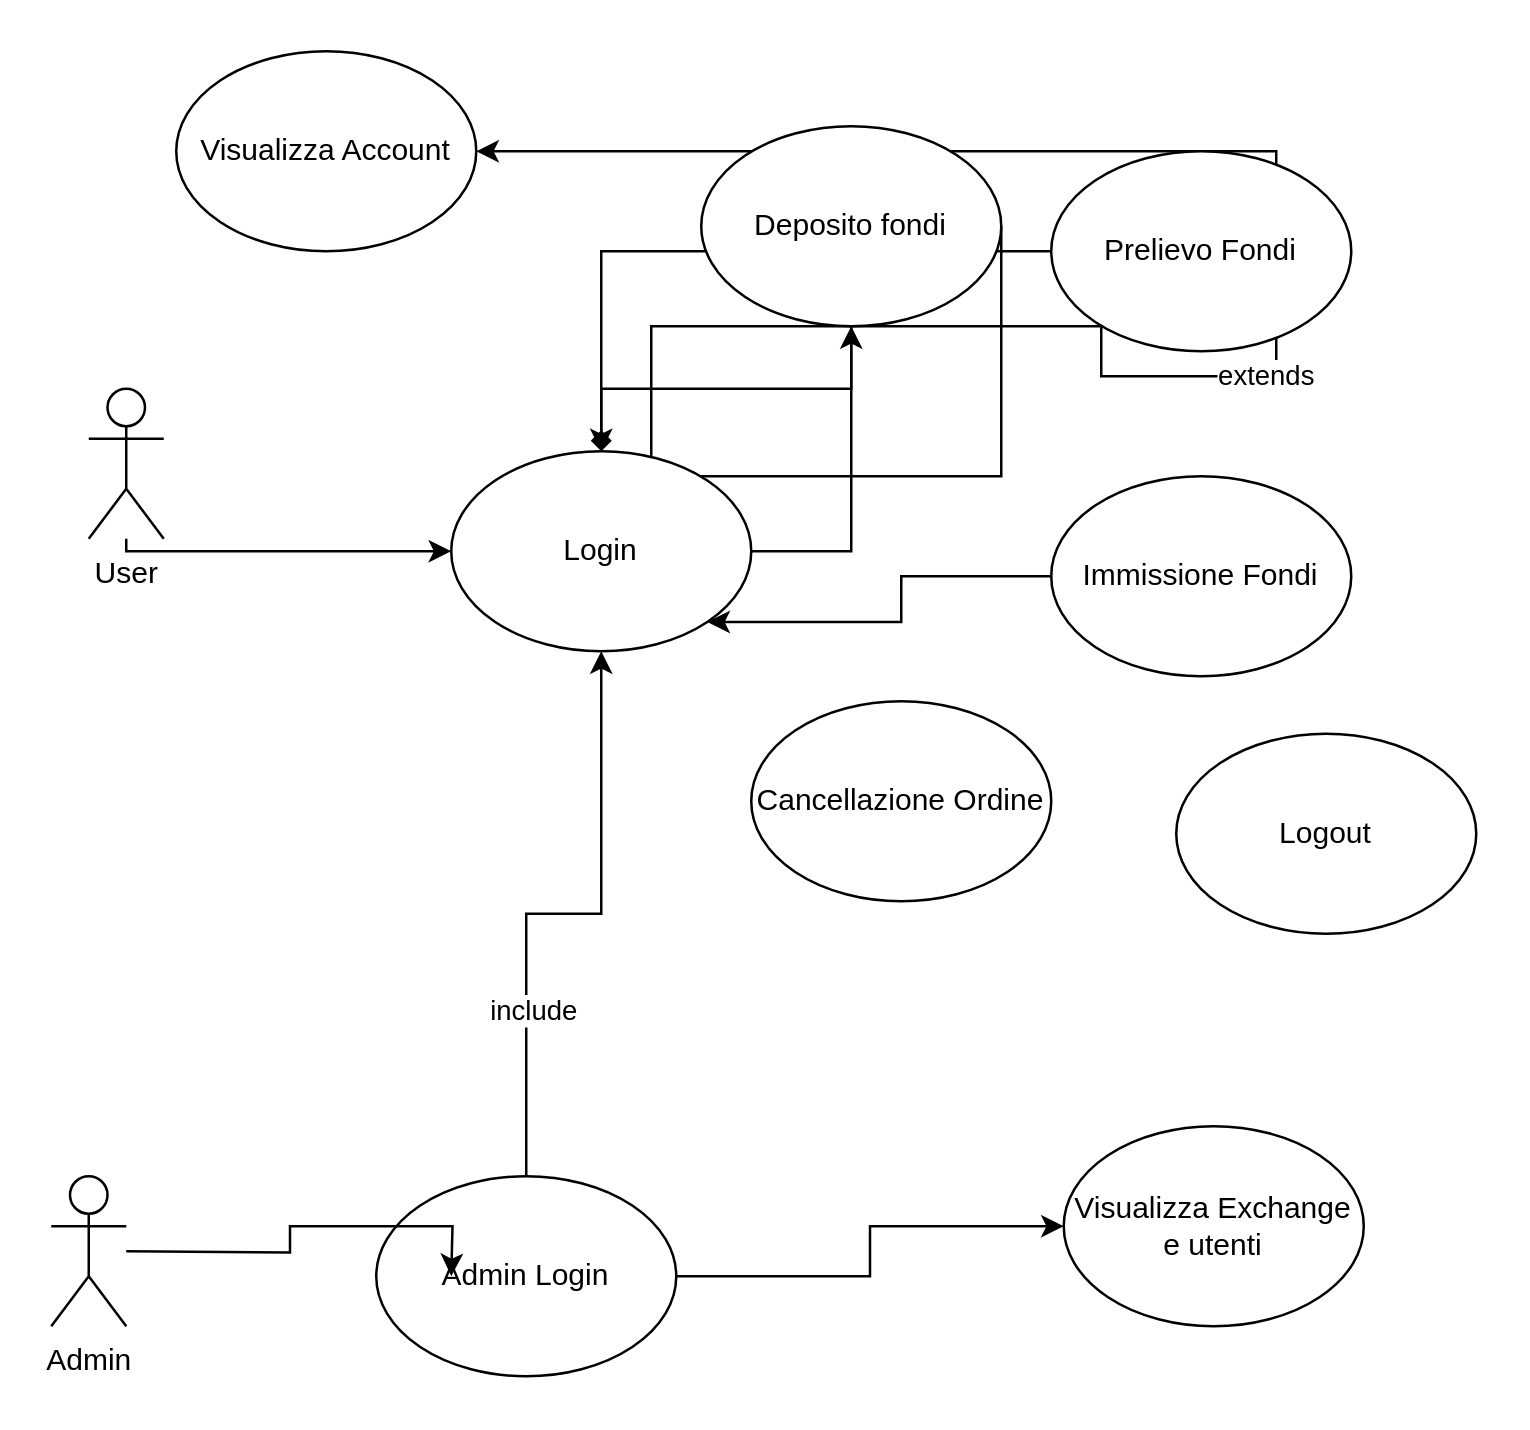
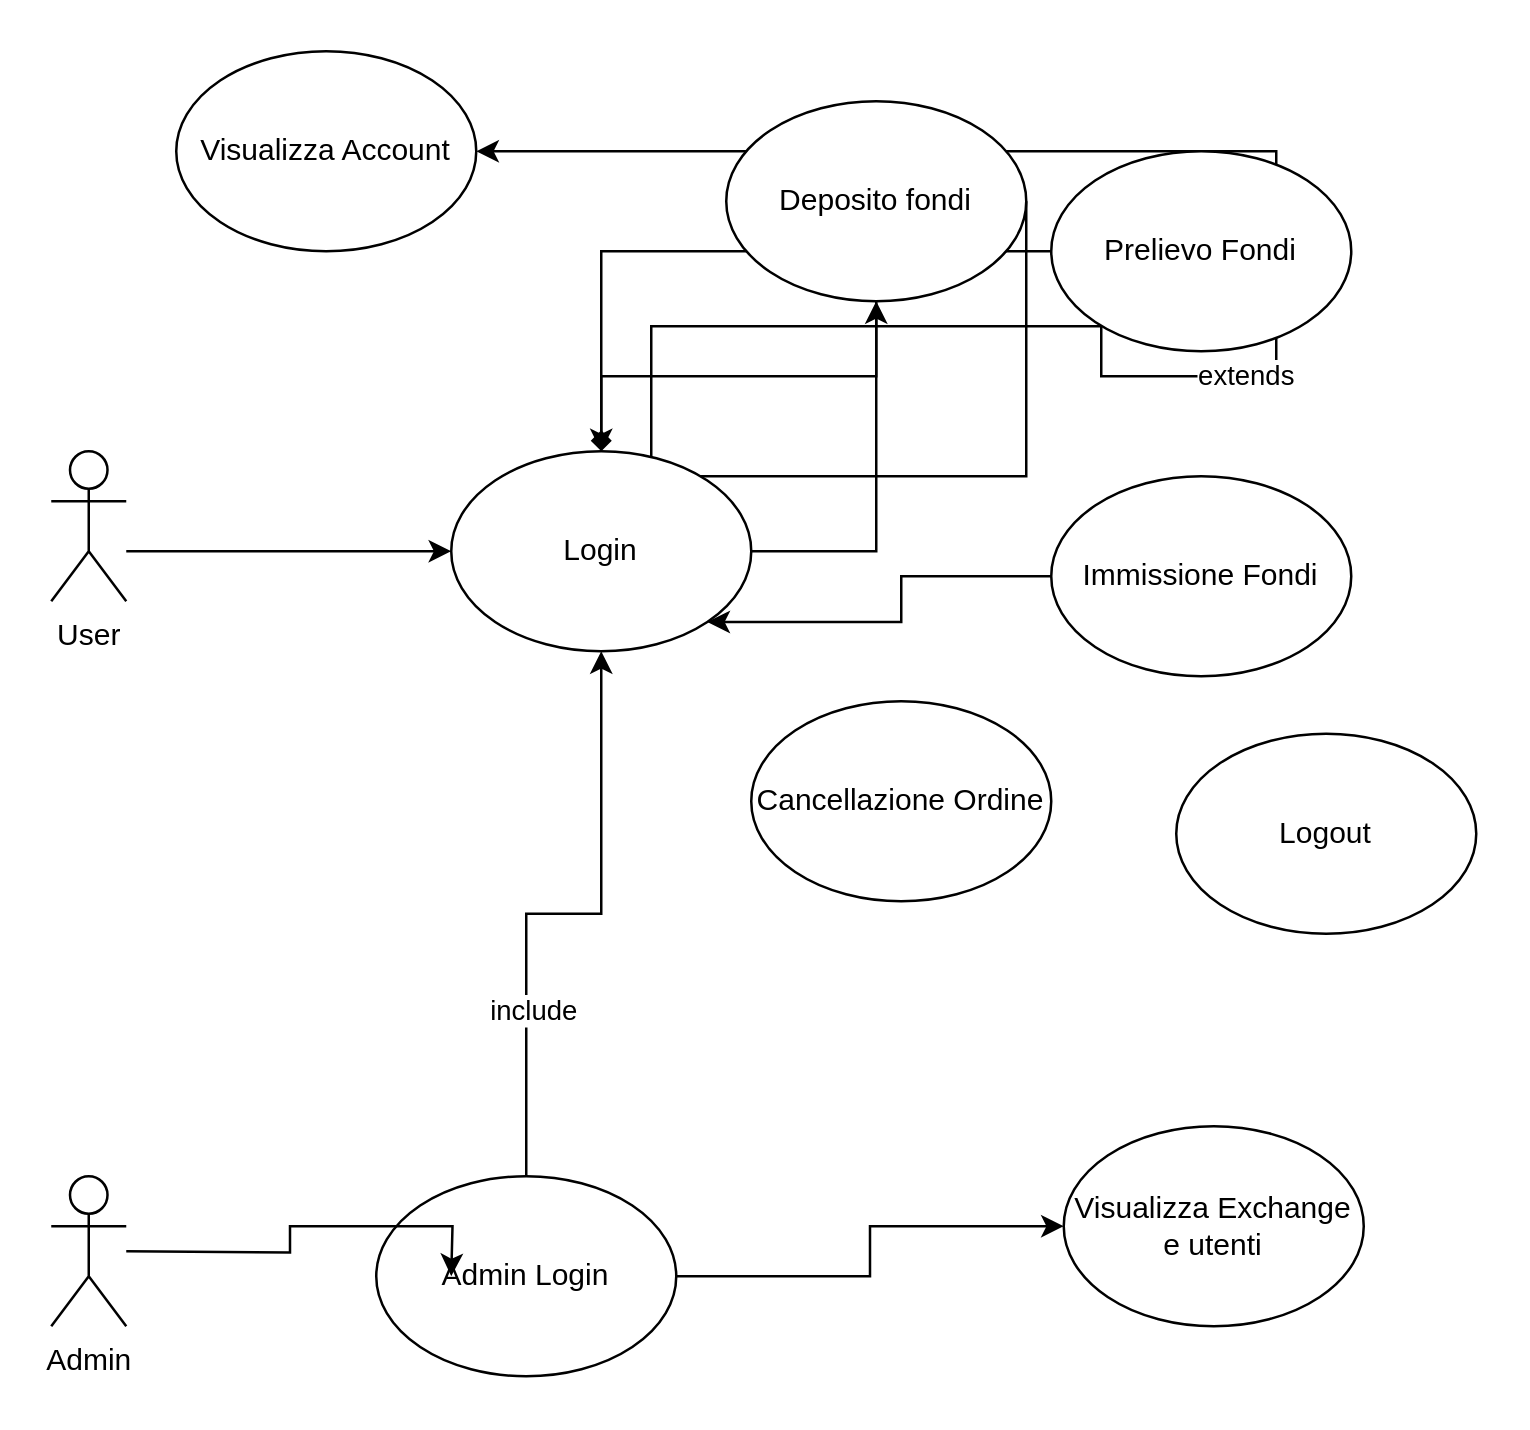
- <mxCell id="21" value="Deposito fondi" style="ellipse;whiteSpace=wrap;html=1;" vertex="1" parent="1"><mxGeometry x="280" y="50" width="120" height="80" as="geometry" /></mxCell>
+ <mxCell id="21" value="Deposito fondi" style="ellipse;whiteSpace=wrap;html=1;" vertex="1" parent="1"><mxGeometry x="290" y="40" width="120" height="80" as="geometry" /></mxCell>
- <mxCell id="3" value="User" style="shape=umlActor;verticalLabelPosition=bottom;verticalAlign=top;html=1;outlineConnect=0;" vertex="1" parent="1"><mxGeometry x="35" y="155" width="30" height="60" as="geometry" /></mxCell>
+ <mxCell id="3" value="User" style="shape=umlActor;verticalLabelPosition=bottom;verticalAlign=top;html=1;outlineConnect=0;" vertex="1" parent="1"><mxGeometry x="20" y="180" width="30" height="60" as="geometry" /></mxCell>
